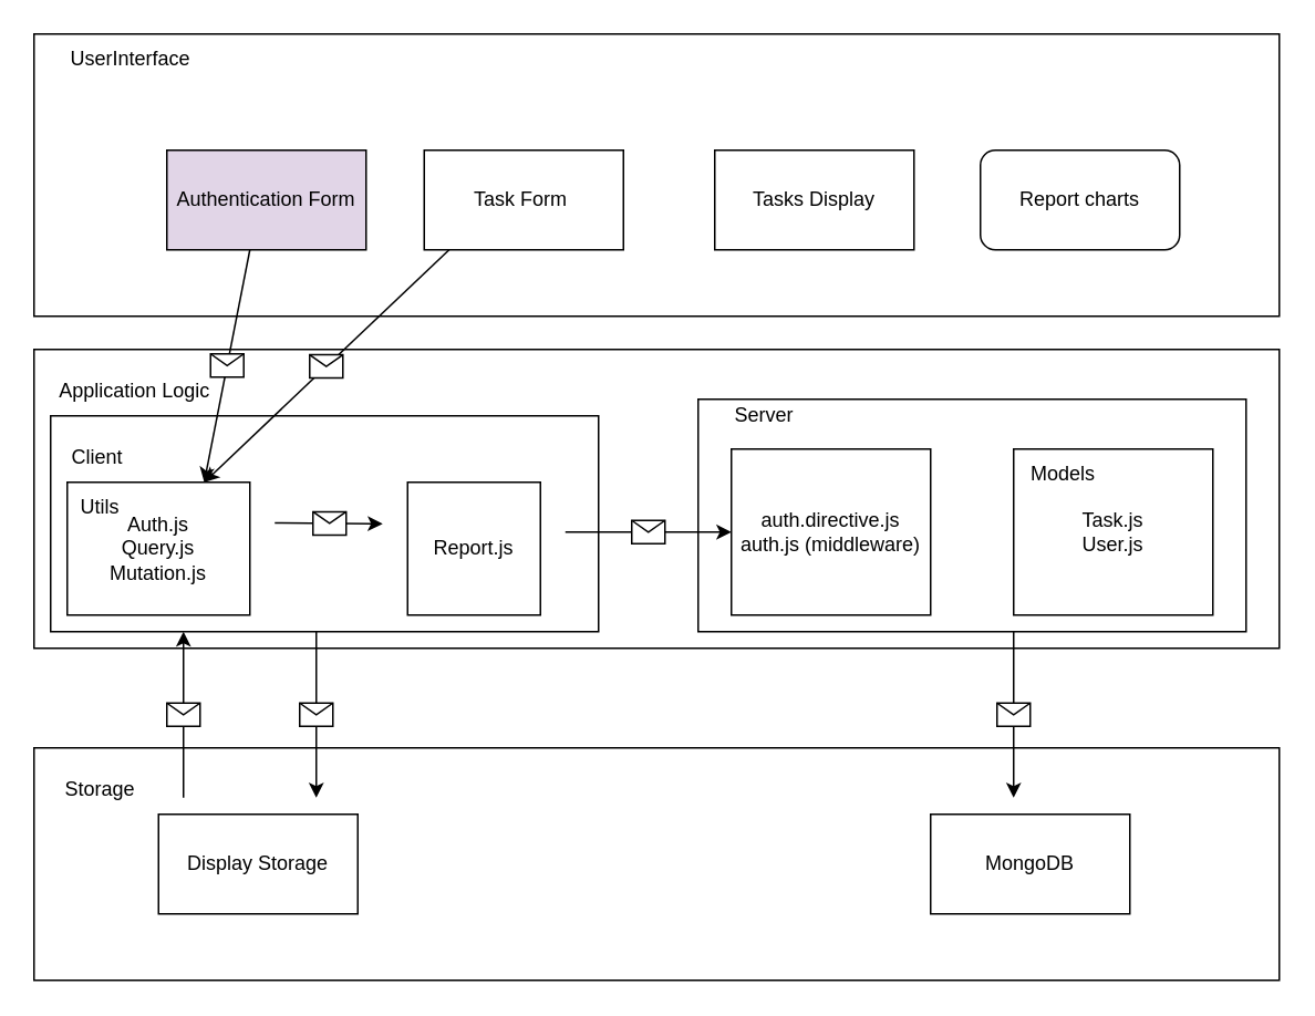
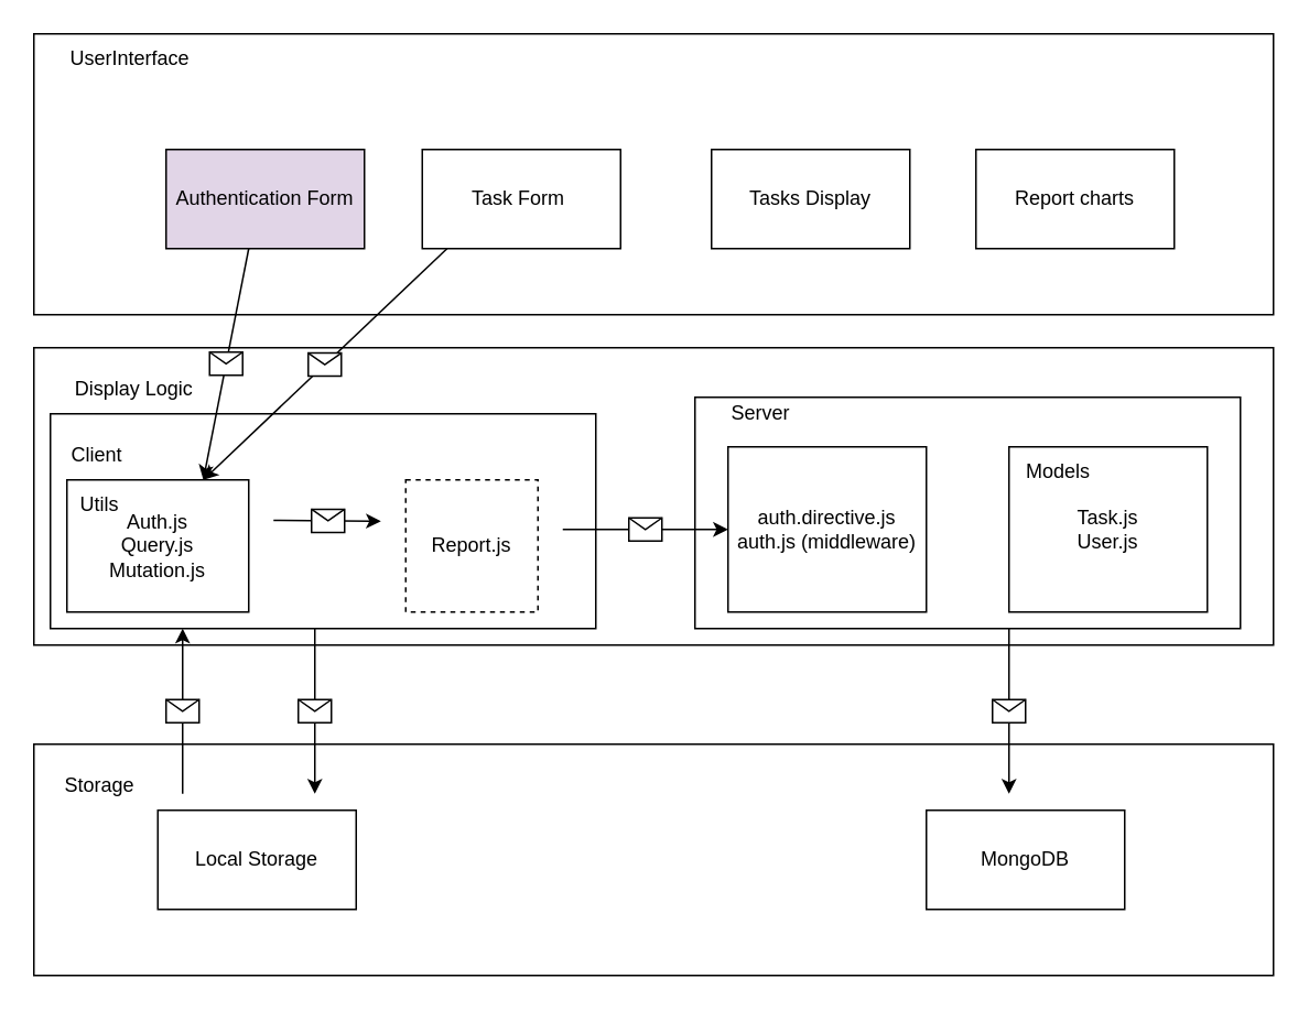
- <mxCell id="10" value="Report charts" style="whiteSpace=wrap;html=1;rounded=1;" parent="1" vertex="1"><mxGeometry x="590" y="90" width="120" height="60" as="geometry" /></mxCell>
+ <mxCell id="10" value="Report charts" style="rounded=0;whiteSpace=wrap;html=1;" parent="1" vertex="1"><mxGeometry x="590" y="90" width="120" height="60" as="geometry" /></mxCell>
- <mxCell id="25" value="Application Logic&amp;nbsp;" style="text;html=1;strokeColor=none;fillColor=none;align=center;verticalAlign=middle;whiteSpace=wrap;rounded=0;" parent="1" vertex="1"><mxGeometry x="25" y="220" width="115" height="30" as="geometry" /></mxCell>
+ <mxCell id="25" value="Display Logic&amp;nbsp;" style="text;html=1;strokeColor=none;fillColor=none;align=center;verticalAlign=middle;whiteSpace=wrap;rounded=0;" parent="1" vertex="1"><mxGeometry x="25" y="220" width="115" height="30" as="geometry" /></mxCell>
- <mxCell id="12" value="Report.js" style="whiteSpace=wrap;html=1;aspect=fixed;" parent="1" vertex="1"><mxGeometry x="245" y="290" width="80" height="80" as="geometry" /></mxCell>
+ <mxCell id="12" value="Report.js" style="whiteSpace=wrap;html=1;aspect=fixed;dashed=1;" parent="1" vertex="1"><mxGeometry x="245" y="290" width="80" height="80" as="geometry" /></mxCell>
- <mxCell id="15" value="Display Storage" style="rounded=0;whiteSpace=wrap;html=1;" parent="1" vertex="1"><mxGeometry x="95" y="490" width="120" height="60" as="geometry" /></mxCell>
+ <mxCell id="15" value="Local Storage" style="rounded=0;whiteSpace=wrap;html=1;" parent="1" vertex="1"><mxGeometry x="95" y="490" width="120" height="60" as="geometry" /></mxCell>
